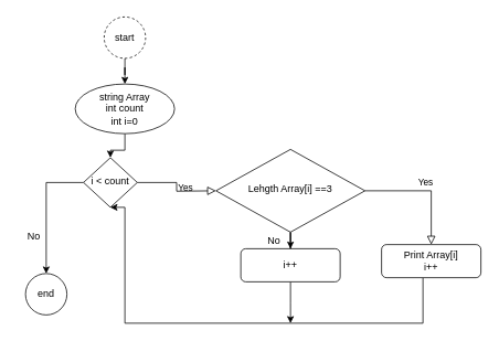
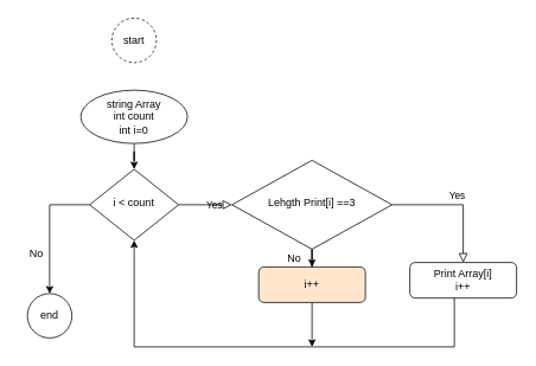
- <mxCell id="9" value="" style="edgeStyle=orthogonalEdgeStyle;rounded=0;orthogonalLoop=1;jettySize=auto;html=1;" edge="1" parent="1" source="10" target="3"><mxGeometry relative="1" as="geometry" /></mxCell>
- <mxCell id="5" value="i &amp;lt; count" style="rhombus;whiteSpace=wrap;html=1;shadow=0;fontFamily=Helvetica;fontSize=12;align=center;strokeWidth=1;spacing=6;spacingTop=-4;" parent="1" vertex="1"><mxGeometry x="100" y="190" width="65" height="60" as="geometry" /></mxCell>
+ <mxCell id="5" value="i &amp;lt; count" style="rhombus;whiteSpace=wrap;html=1;shadow=0;fontFamily=Helvetica;fontSize=12;align=center;strokeWidth=1;spacing=6;spacingTop=-4;" parent="1" vertex="1"><mxGeometry x="100" y="190" width="100" height="80" as="geometry" /></mxCell>
- <mxCell id="13" value="Lehgth Array[i] ==3" style="rhombus;whiteSpace=wrap;html=1;shadow=0;fontFamily=Helvetica;fontSize=12;align=center;strokeWidth=1;spacing=6;spacingTop=-4;" vertex="1" parent="1"><mxGeometry x="260" y="180" width="180" height="100" as="geometry" /></mxCell>
+ <mxCell id="13" value="Lehgth Print[i] ==3" style="rhombus;whiteSpace=wrap;html=1;shadow=0;fontFamily=Helvetica;fontSize=12;align=center;strokeWidth=1;spacing=6;spacingTop=-4;" vertex="1" parent="1"><mxGeometry x="260" y="180" width="180" height="100" as="geometry" /></mxCell>
- <mxCell id="17" value="i++" style="rounded=1;whiteSpace=wrap;html=1;fontSize=12;glass=0;strokeWidth=1;shadow=0;" vertex="1" parent="1"><mxGeometry x="290" y="300" width="120" height="40" as="geometry" /></mxCell>
+ <mxCell id="17" value="i++" style="rounded=1;whiteSpace=wrap;html=1;fontSize=12;glass=0;strokeWidth=1;shadow=0;fillColor=#ffe6cc;" vertex="1" parent="1"><mxGeometry x="290" y="300" width="120" height="40" as="geometry" /></mxCell>
